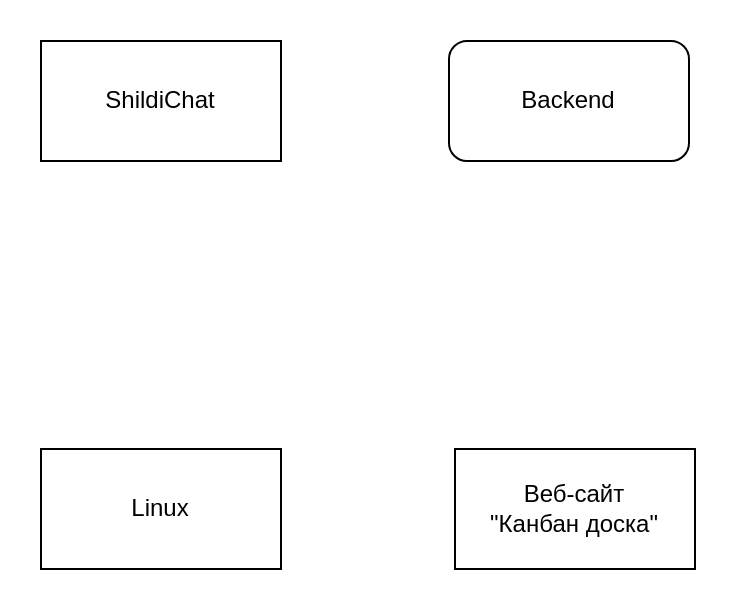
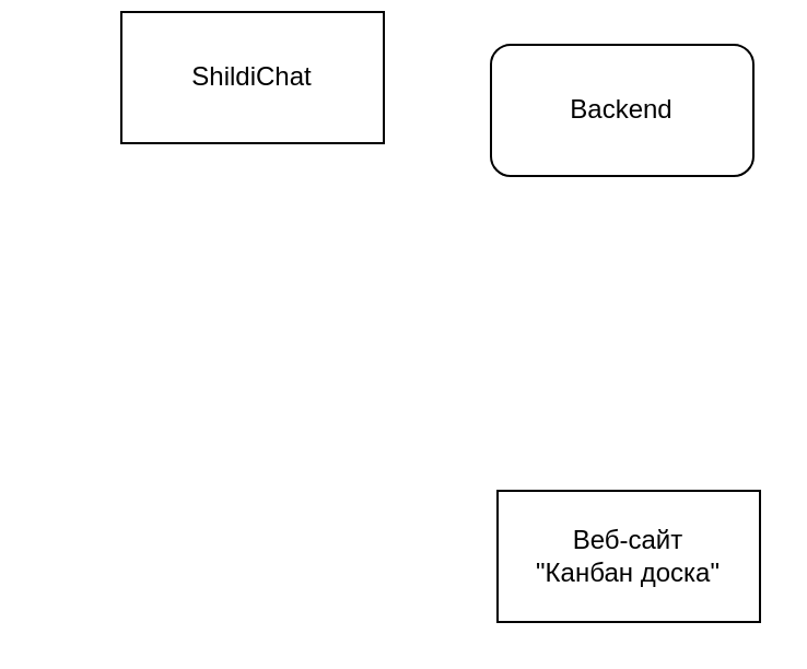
- <mxCell id="2" value="ShildiChat" style="rounded=0;whiteSpace=wrap;html=1;" vertex="1" parent="1"><mxGeometry x="20" y="20" width="120" height="60" as="geometry" /></mxCell>
+ <mxCell id="2" value="ShildiChat" style="rounded=0;whiteSpace=wrap;html=1;" vertex="1" parent="1"><mxGeometry x="55" y="5" width="120" height="60" as="geometry" /></mxCell>
- <mxCell id="4" value="Linux" style="rounded=0;whiteSpace=wrap;html=1;" vertex="1" parent="1"><mxGeometry x="20" y="224" width="120" height="60" as="geometry" /></mxCell>
